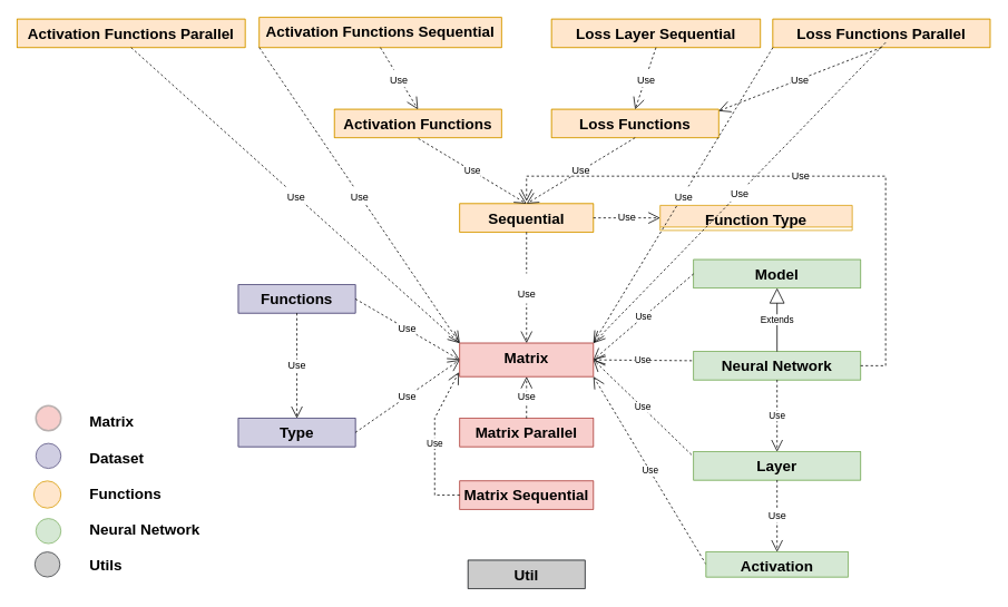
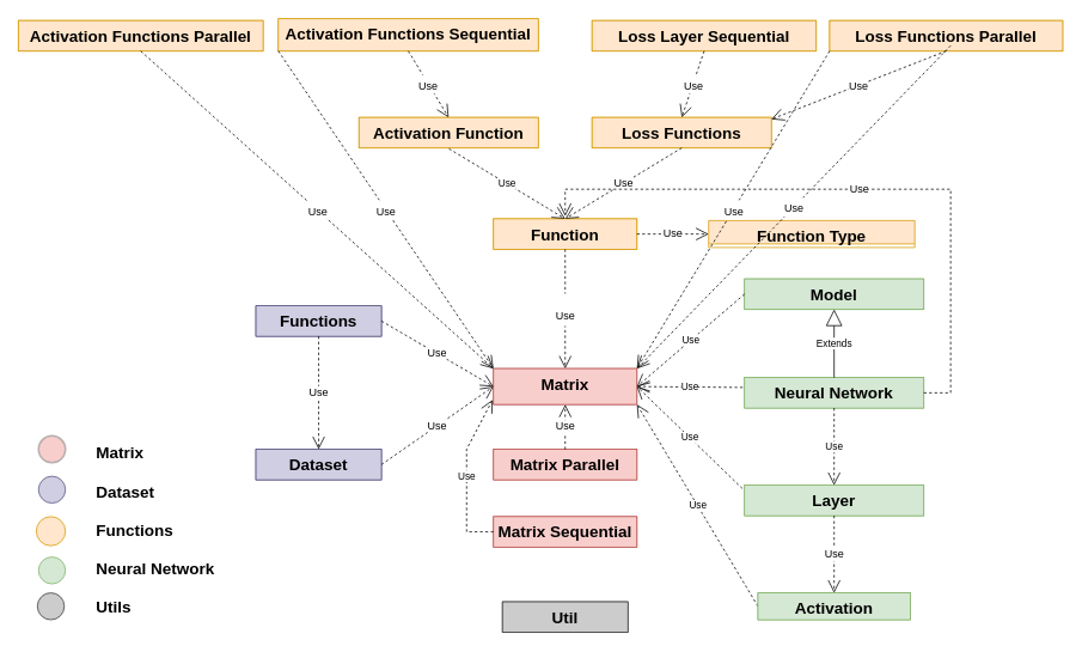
- <mxCell id="22" value="Activation Functions" style="text;strokeColor=#d79b00;fillColor=#ffe6cc;align=center;verticalAlign=top;spacingLeft=4;spacingRight=4;overflow=hidden;rotatable=0;points=[[0,0.5],[1,0.5]];portConstraint=eastwest;fontStyle=1;fontSize=18;glass=0;" parent="21" vertex="1"><mxGeometry width="200" height="34" as="geometry" /></mxCell>
+ <mxCell id="22" value="Activation Function" style="text;strokeColor=#d79b00;fillColor=#ffe6cc;align=center;verticalAlign=top;spacingLeft=4;spacingRight=4;overflow=hidden;rotatable=0;points=[[0,0.5],[1,0.5]];portConstraint=eastwest;fontStyle=1;fontSize=18;glass=0;" parent="21" vertex="1"><mxGeometry width="200" height="34" as="geometry" /></mxCell>
- <mxCell id="13" value="Sequential" style="text;strokeColor=#d79b00;fillColor=#ffe6cc;align=center;verticalAlign=top;spacingLeft=4;spacingRight=4;overflow=hidden;rotatable=0;points=[[0,0.5],[1,0.5]];portConstraint=eastwest;fontStyle=1;fontSize=18;" parent="12" vertex="1"><mxGeometry width="160" height="34" as="geometry" /></mxCell>
+ <mxCell id="13" value="Function" style="text;strokeColor=#d79b00;fillColor=#ffe6cc;align=center;verticalAlign=top;spacingLeft=4;spacingRight=4;overflow=hidden;rotatable=0;points=[[0,0.5],[1,0.5]];portConstraint=eastwest;fontStyle=1;fontSize=18;" parent="12" vertex="1"><mxGeometry width="160" height="34" as="geometry" /></mxCell>
- <mxCell id="7" value="Type" style="text;strokeColor=#56517e;fillColor=#d0cee2;align=center;verticalAlign=top;spacingLeft=4;spacingRight=4;overflow=hidden;rotatable=0;points=[[0,0.5],[1,0.5]];portConstraint=eastwest;fontStyle=1;fontSize=18;" parent="6" vertex="1"><mxGeometry width="140" height="34" as="geometry" /></mxCell>
+ <mxCell id="7" value="Dataset" style="text;strokeColor=#56517e;fillColor=#d0cee2;align=center;verticalAlign=top;spacingLeft=4;spacingRight=4;overflow=hidden;rotatable=0;points=[[0,0.5],[1,0.5]];portConstraint=eastwest;fontStyle=1;fontSize=18;" parent="6" vertex="1"><mxGeometry width="140" height="34" as="geometry" /></mxCell>
